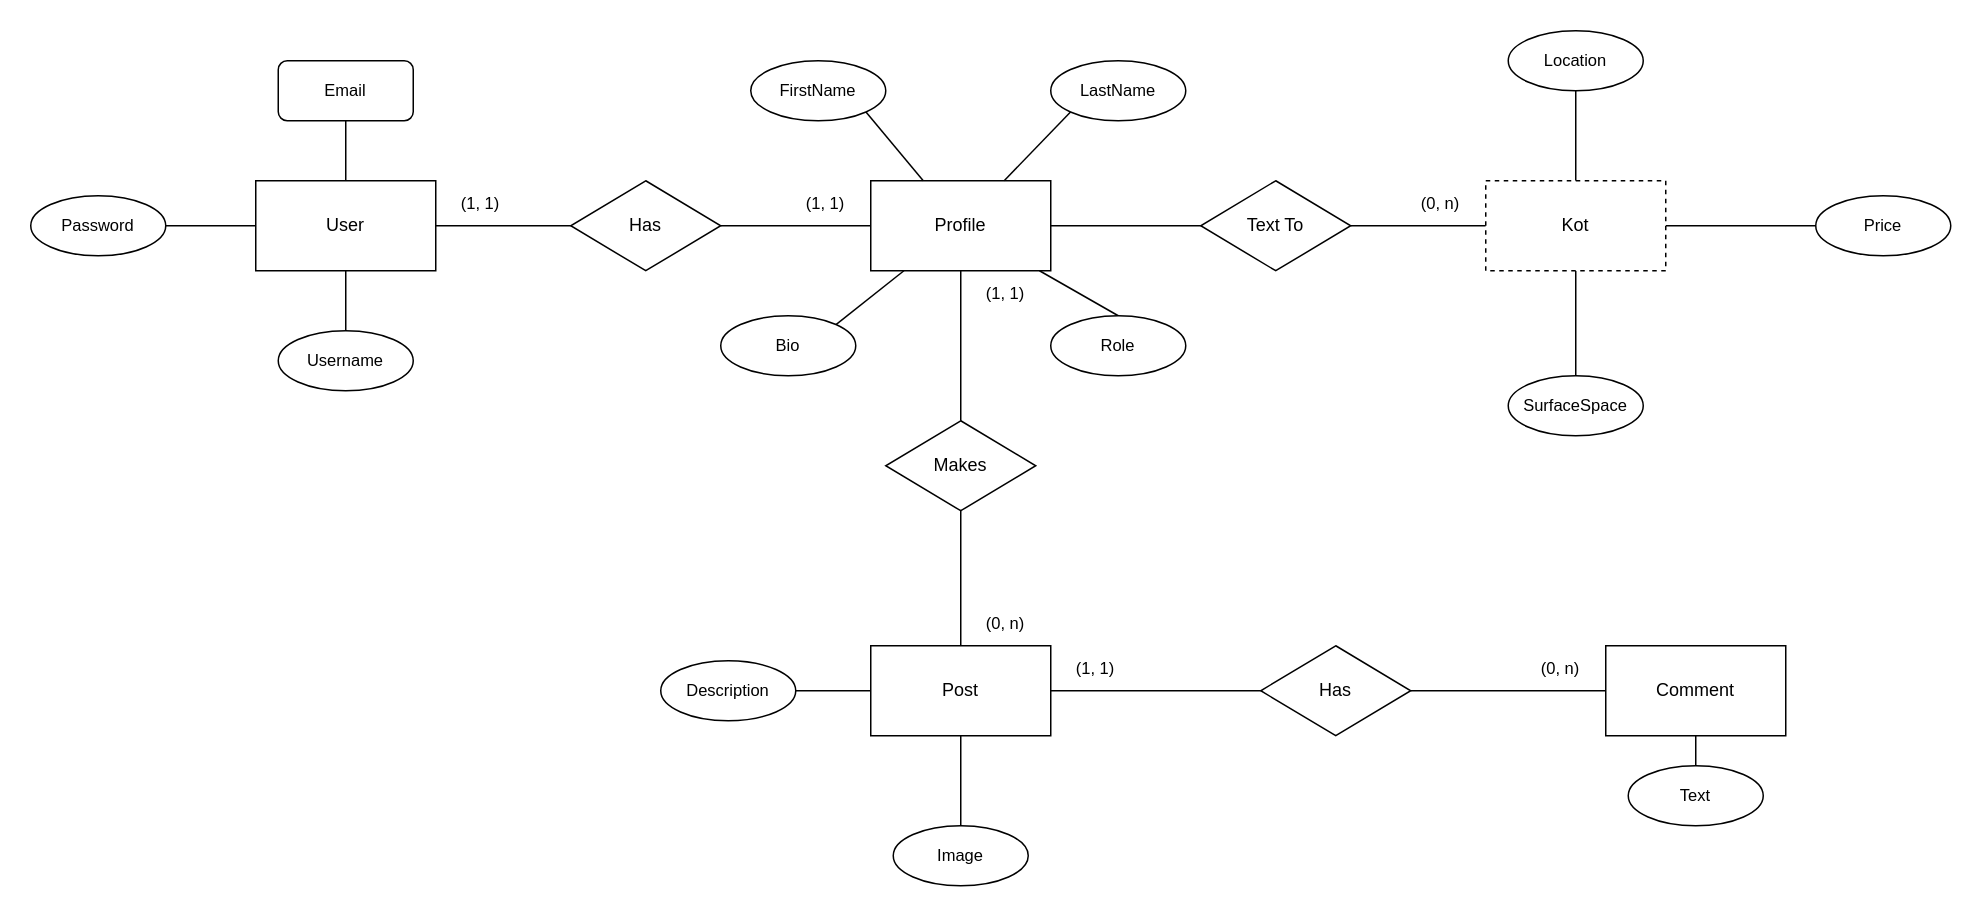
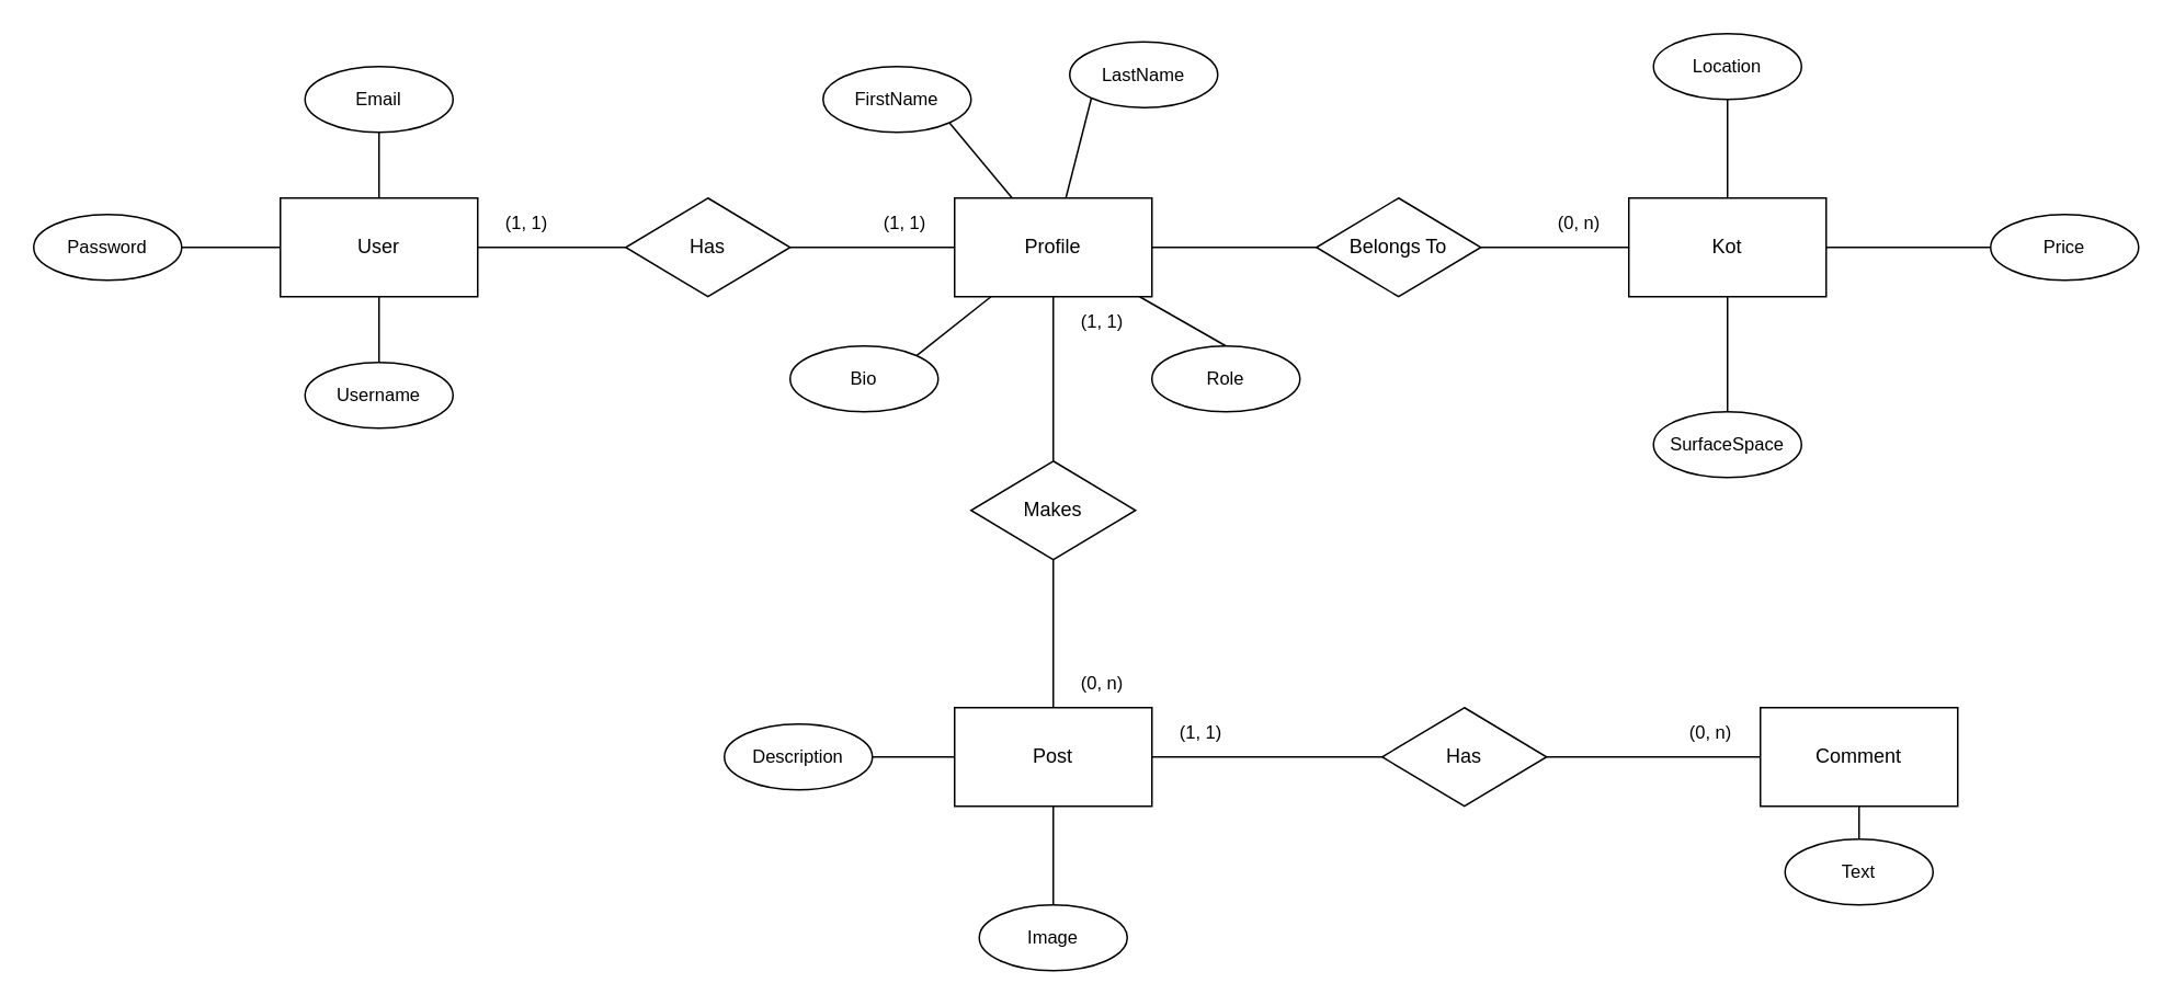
- <mxCell id="31" value="Email" style="whiteSpace=wrap;html=1;fontFamily=Helvetica;fontSize=11;fontColor=default;labelBackgroundColor=default;rounded=1;" vertex="1" parent="1"><mxGeometry x="185" y="40" width="90" height="40" as="geometry" /></mxCell>
+ <mxCell id="31" value="Email" style="ellipse;whiteSpace=wrap;html=1;fontFamily=Helvetica;fontSize=11;fontColor=default;labelBackgroundColor=default;" vertex="1" parent="1"><mxGeometry x="185" y="40" width="90" height="40" as="geometry" /></mxCell>
- <mxCell id="39" value="LastName" style="ellipse;whiteSpace=wrap;html=1;fontFamily=Helvetica;fontSize=11;fontColor=default;labelBackgroundColor=default;" vertex="1" parent="1"><mxGeometry x="700" y="40" width="90" height="40" as="geometry" /></mxCell>
+ <mxCell id="39" value="LastName" style="ellipse;whiteSpace=wrap;html=1;fontFamily=Helvetica;fontSize=11;fontColor=default;labelBackgroundColor=default;" vertex="1" parent="1"><mxGeometry x="650" y="25" width="90" height="40" as="geometry" /></mxCell>
- <mxCell id="18" value="Text To" style="rhombus;whiteSpace=wrap;html=1;" vertex="1" parent="1"><mxGeometry x="800" y="120" width="100" height="60" as="geometry" /></mxCell>
+ <mxCell id="18" value="Belongs To" style="rhombus;whiteSpace=wrap;html=1;" vertex="1" parent="1"><mxGeometry x="800" y="120" width="100" height="60" as="geometry" /></mxCell>
- <mxCell id="11" value="Kot" style="rounded=0;whiteSpace=wrap;html=1;dashed=1;" vertex="1" parent="1"><mxGeometry x="990" y="120" width="120" height="60" as="geometry" /></mxCell>
+ <mxCell id="11" value="Kot" style="rounded=0;whiteSpace=wrap;html=1;" vertex="1" parent="1"><mxGeometry x="990" y="120" width="120" height="60" as="geometry" /></mxCell>
